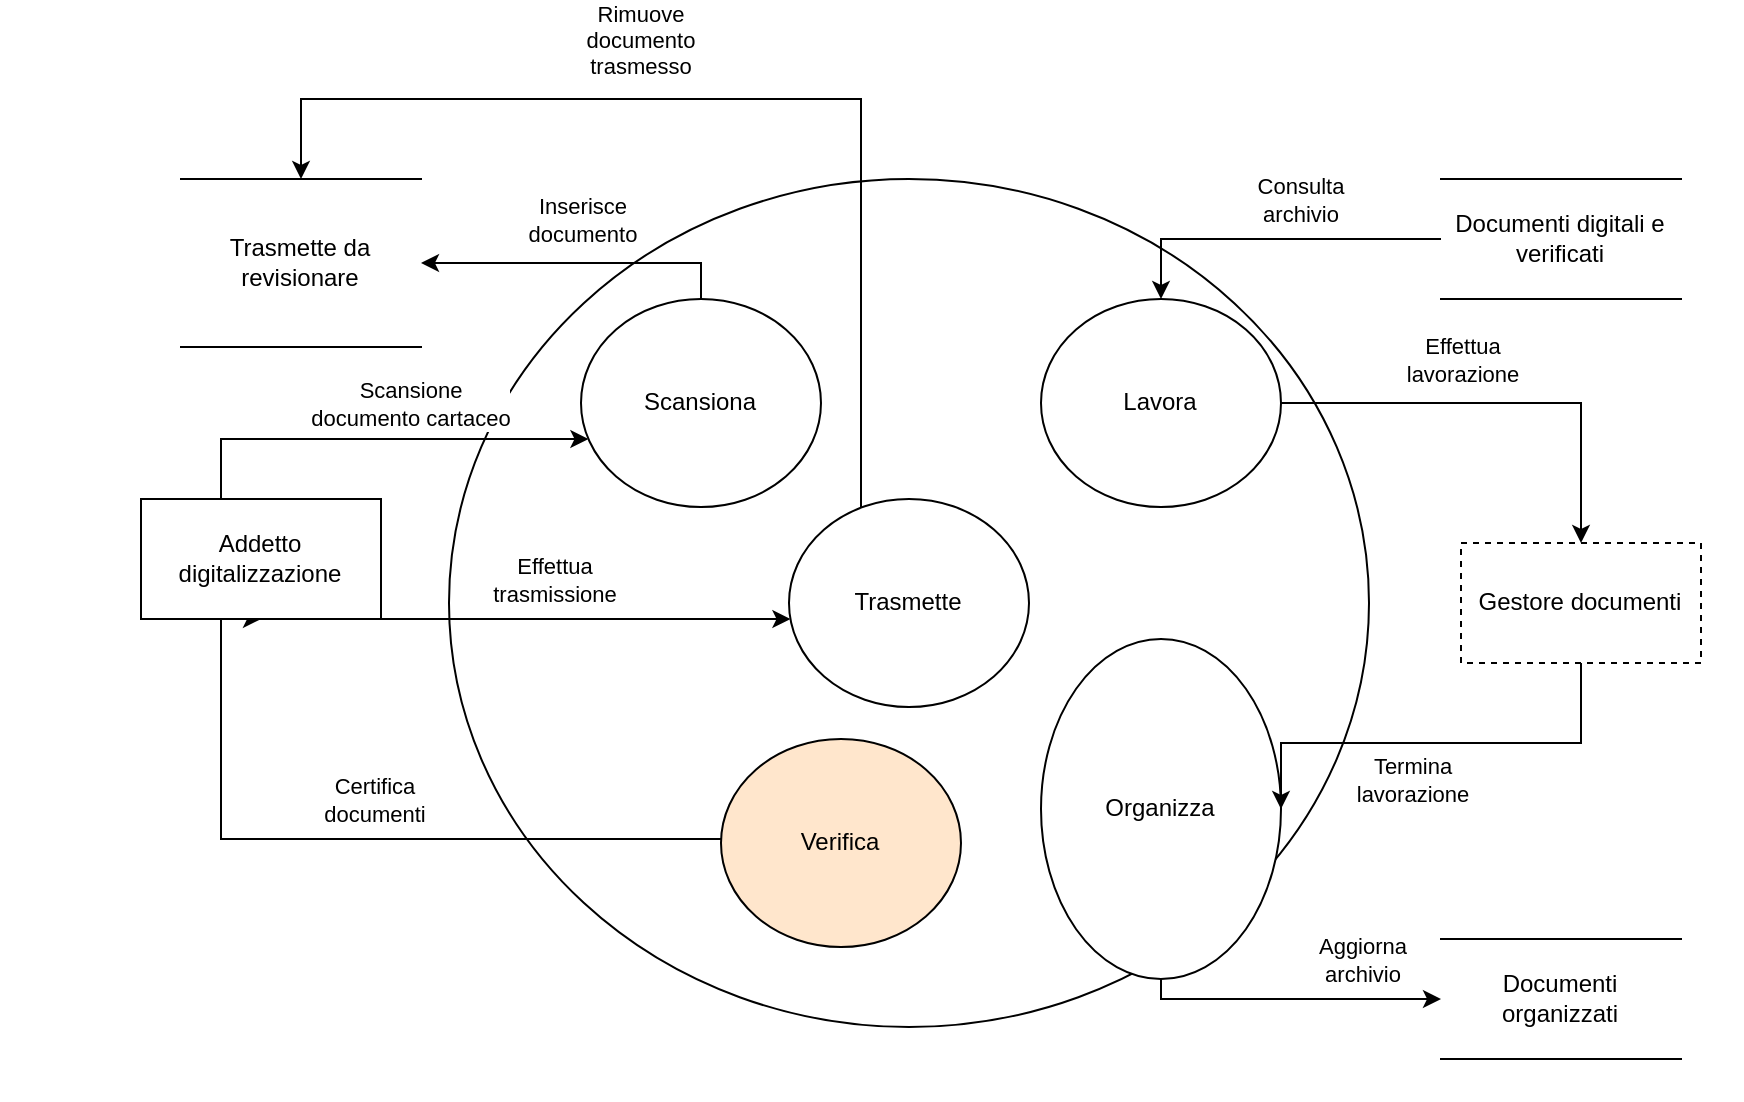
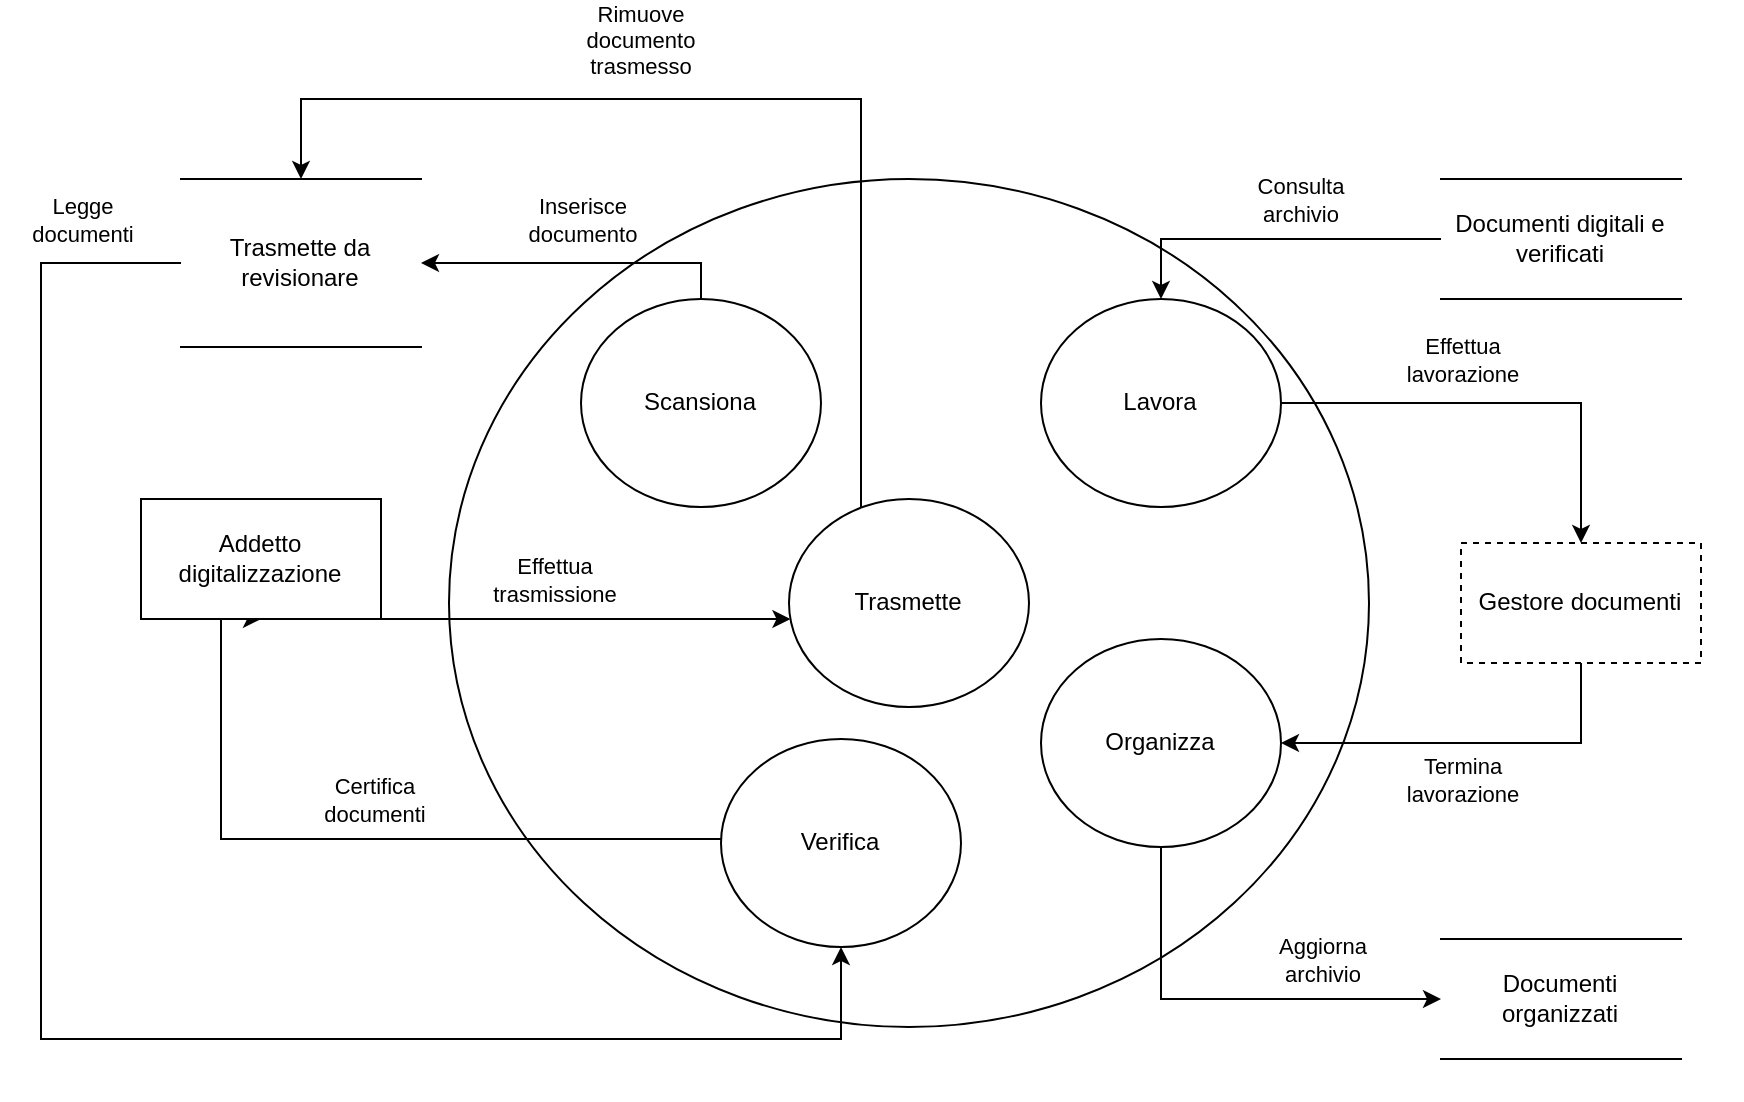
- <mxCell id="17" style="edgeStyle=orthogonalEdgeStyle;rounded=0;orthogonalLoop=1;jettySize=auto;html=1;" edge="1" parent="1" source="19" target="32"><mxGeometry relative="1" as="geometry"><Array as="points"><mxPoint x="110" y="190" /></Array></mxGeometry></mxCell>
- <mxCell id="18" value="Scansione&lt;br&gt;documento cartaceo" style="edgeLabel;html=1;align=center;verticalAlign=middle;resizable=0;points=[];" vertex="1" connectable="0" parent="17"><mxGeometry x="0.074" y="1" relative="1" as="geometry"><mxPoint x="9" y="-17" as="offset" /></mxGeometry></mxCell>
- <mxCell id="8" value="Organizza" style="ellipse;whiteSpace=wrap;html=1;" vertex="1" parent="1"><mxGeometry x="520" y="290" width="120" height="170" as="geometry" /></mxCell>
+ <mxCell id="8" value="Organizza" style="ellipse;whiteSpace=wrap;html=1;" vertex="1" parent="1"><mxGeometry x="520" y="290" width="120" height="104" as="geometry" /></mxCell>
- <mxCell id="5" value="Verifica" style="ellipse;whiteSpace=wrap;html=1;fillColor=#ffe6cc;" vertex="1" parent="1"><mxGeometry x="360" y="340" width="120" height="104" as="geometry" /></mxCell>
+ <mxCell id="5" value="Verifica" style="ellipse;whiteSpace=wrap;html=1;" vertex="1" parent="1"><mxGeometry x="360" y="340" width="120" height="104" as="geometry" /></mxCell>
+ <mxCell id="27" style="edgeStyle=orthogonalEdgeStyle;rounded=0;orthogonalLoop=1;jettySize=auto;html=1;" edge="1" parent="1" source="29" target="5"><mxGeometry relative="1" as="geometry"><Array as="points"><mxPoint x="20" y="102" /><mxPoint x="20" y="490" /><mxPoint x="420" y="490" /></Array></mxGeometry></mxCell>
+ <mxCell id="28" value="Legge&lt;br&gt;documenti" style="edgeLabel;html=1;align=center;verticalAlign=middle;resizable=0;points=[];" vertex="1" connectable="0" parent="27"><mxGeometry x="0.271" y="2" relative="1" as="geometry"><mxPoint x="-96" y="-408" as="offset" /></mxGeometry></mxCell>
